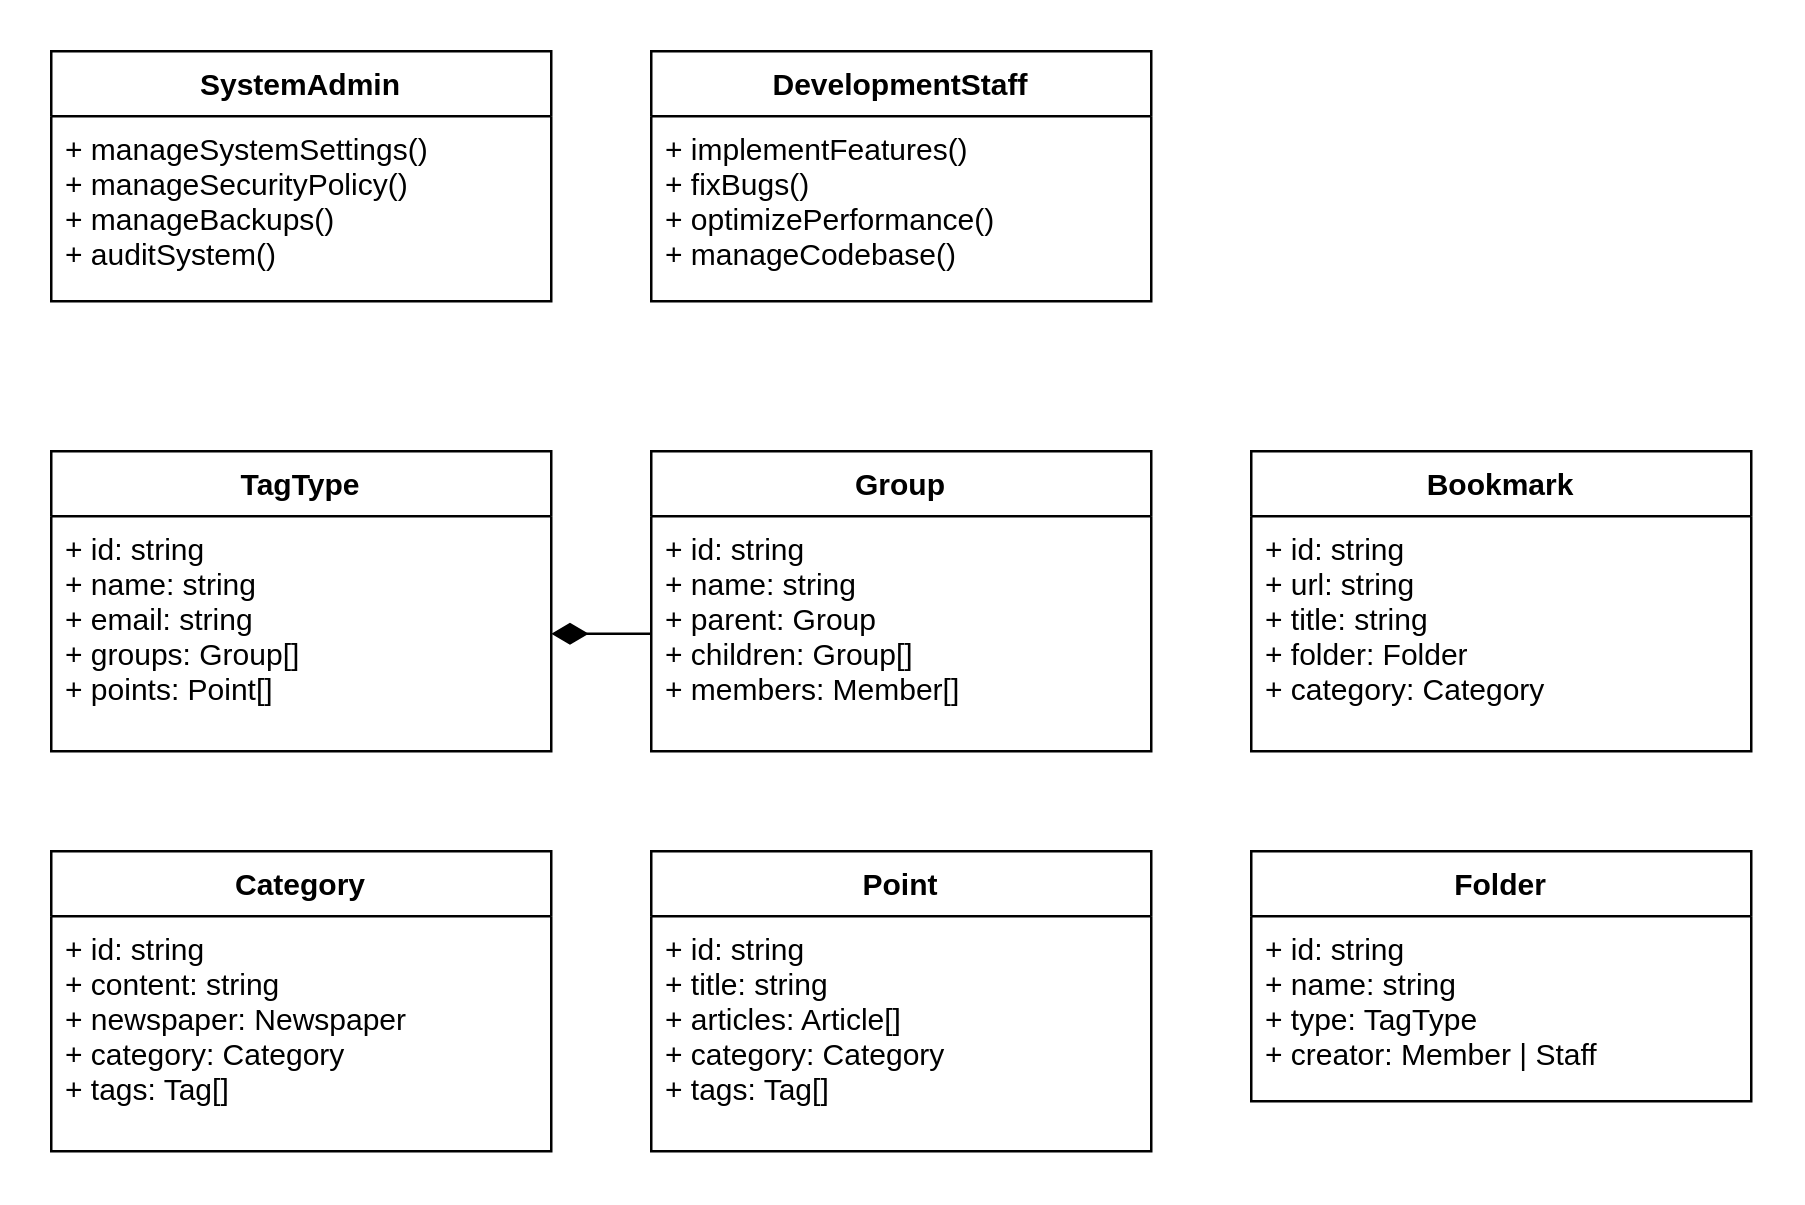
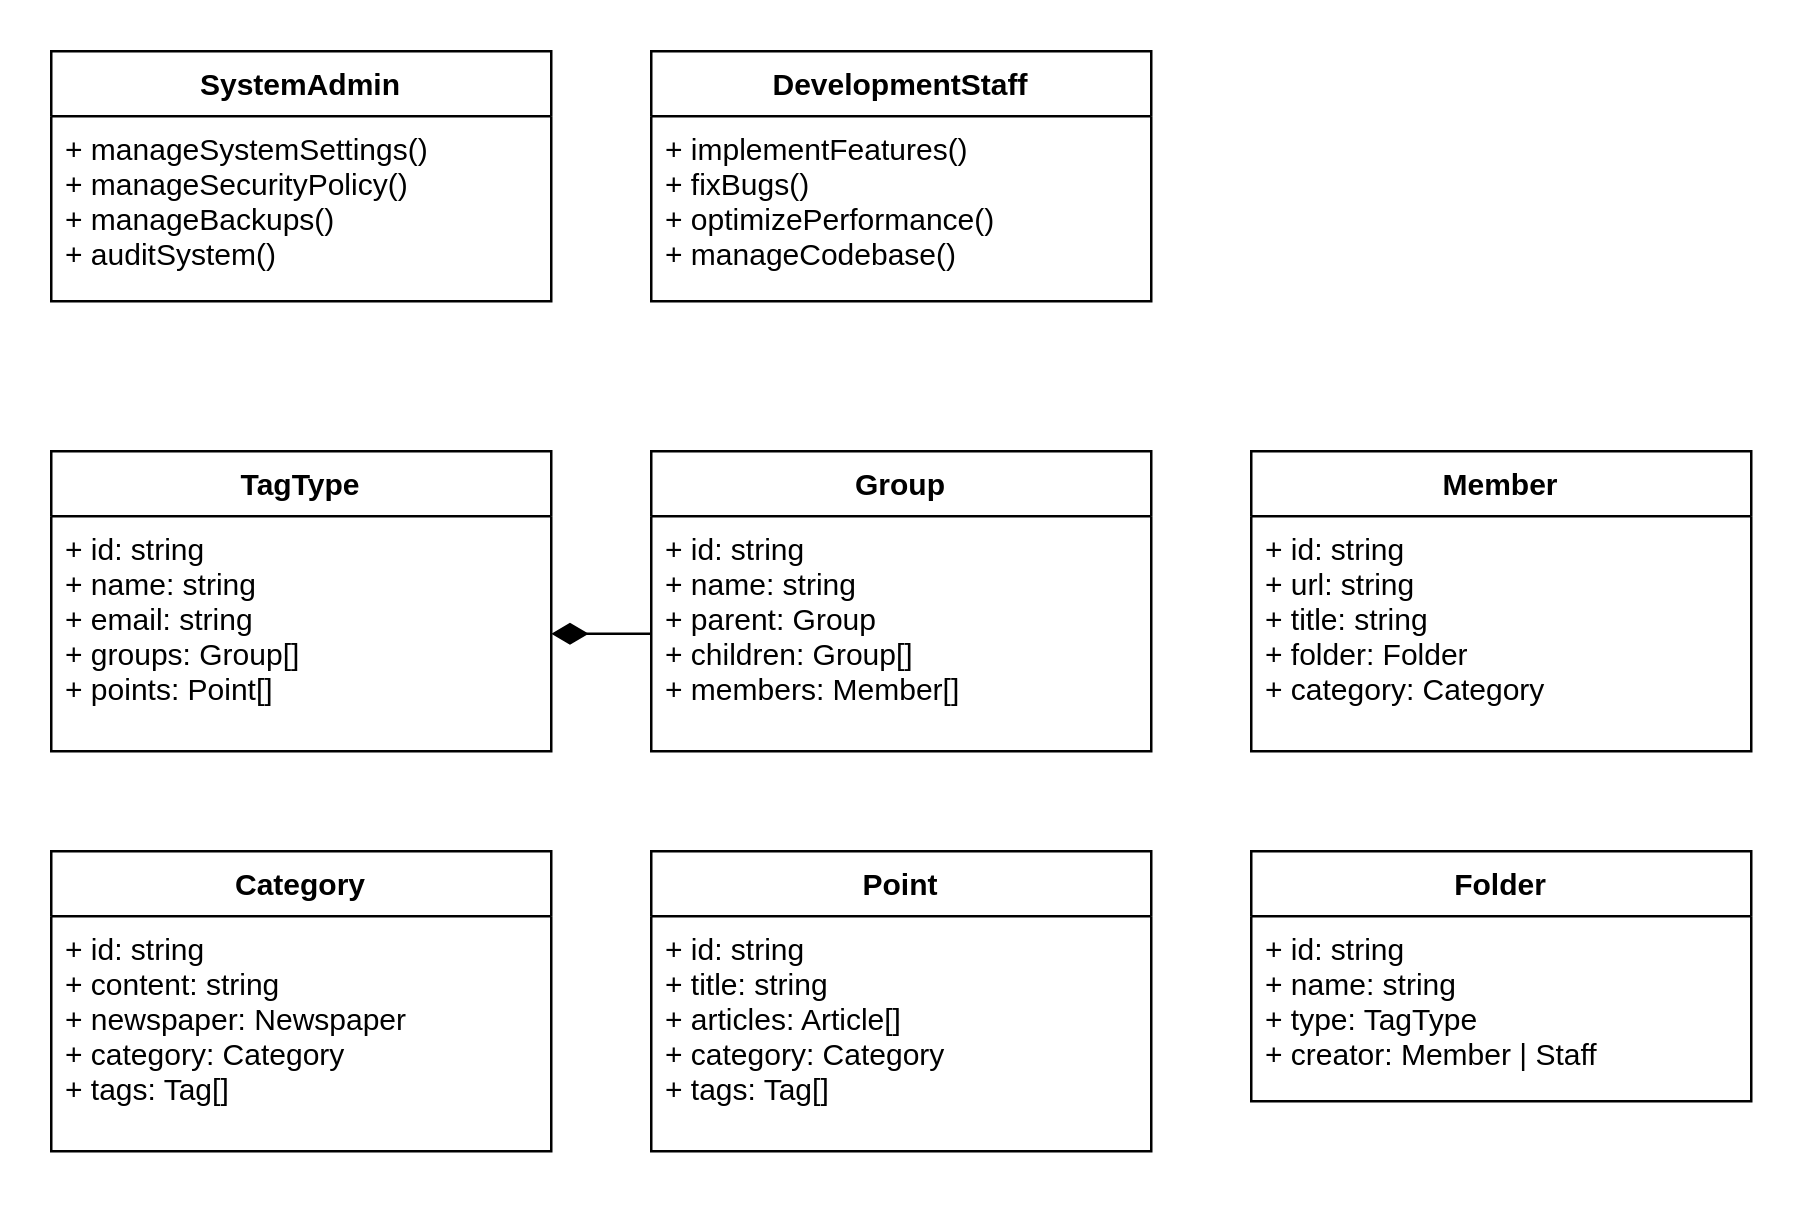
- <mxCell id="10" value="Bookmark" style="swimlane;fontStyle=1;align=center;verticalAlign=top;childLayout=stackLayout;horizontal=1;startSize=26;horizontalStack=0;resizeParent=1;resizeParentMax=0;resizeLast=0;collapsible=1;marginBottom=0;" vertex="1" parent="1"><mxGeometry x="500" y="180" width="200" height="120" as="geometry" /></mxCell>
+ <mxCell id="10" value="Member" style="swimlane;fontStyle=1;align=center;verticalAlign=top;childLayout=stackLayout;horizontal=1;startSize=26;horizontalStack=0;resizeParent=1;resizeParentMax=0;resizeLast=0;collapsible=1;marginBottom=0;" vertex="1" parent="1"><mxGeometry x="500" y="180" width="200" height="120" as="geometry" /></mxCell>
